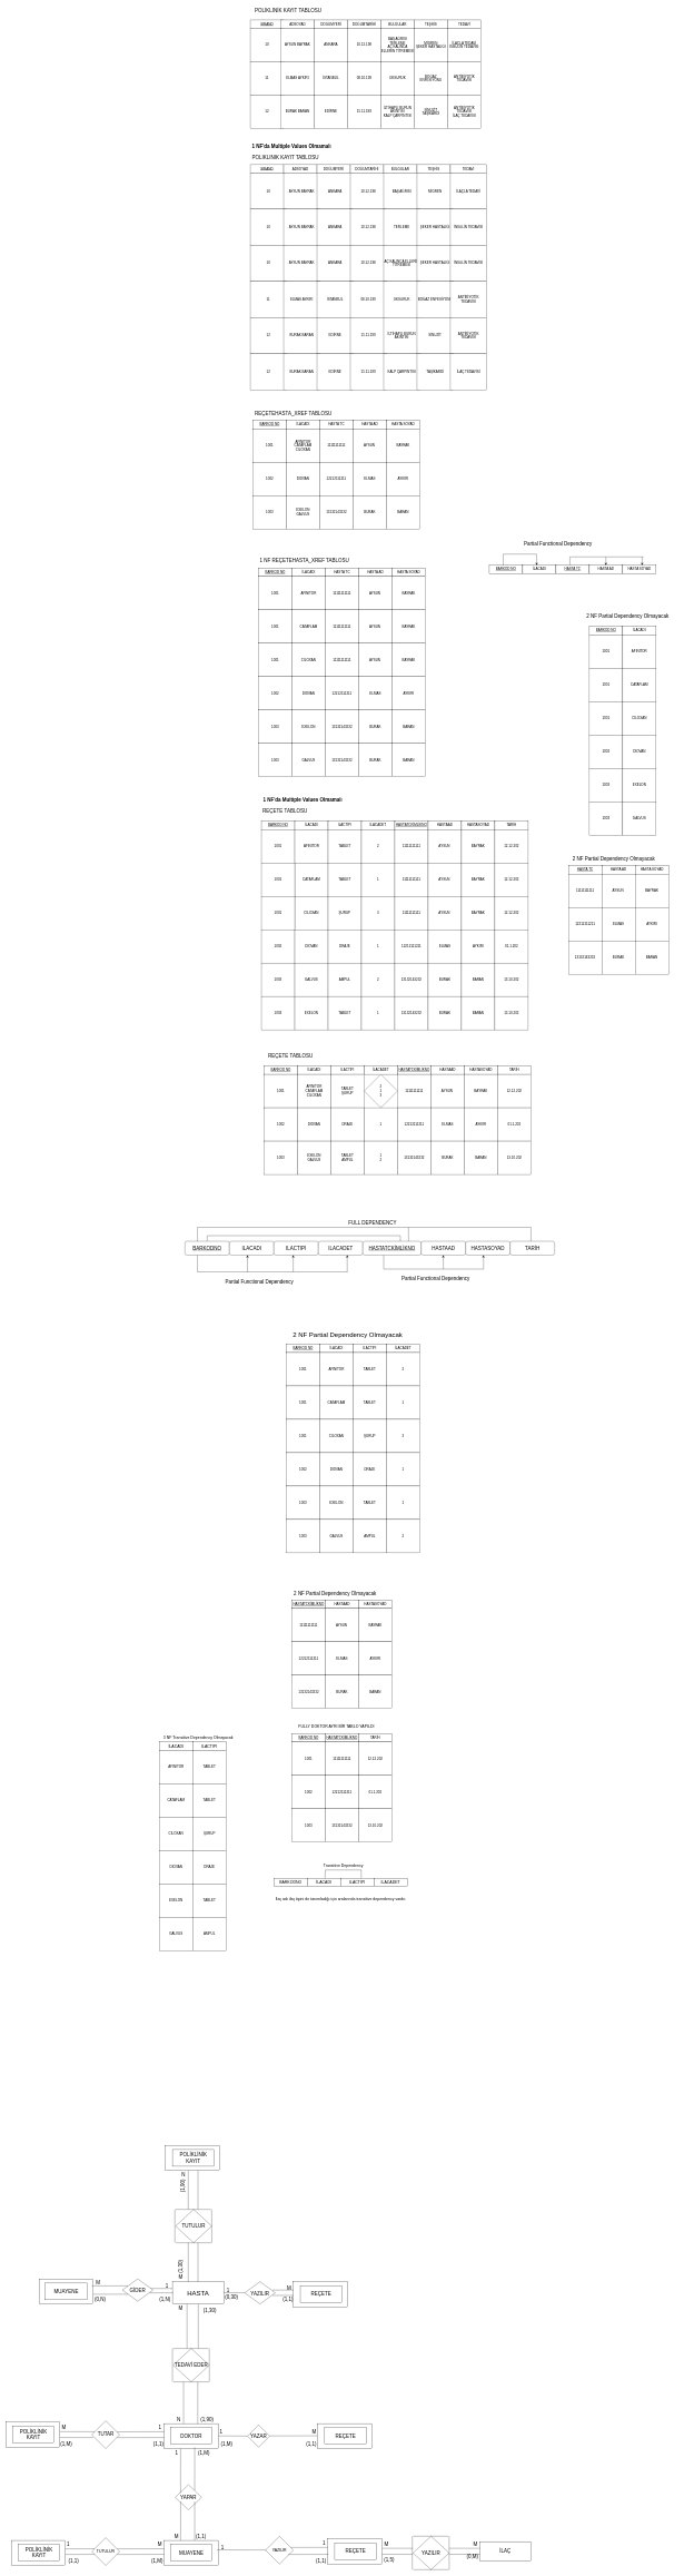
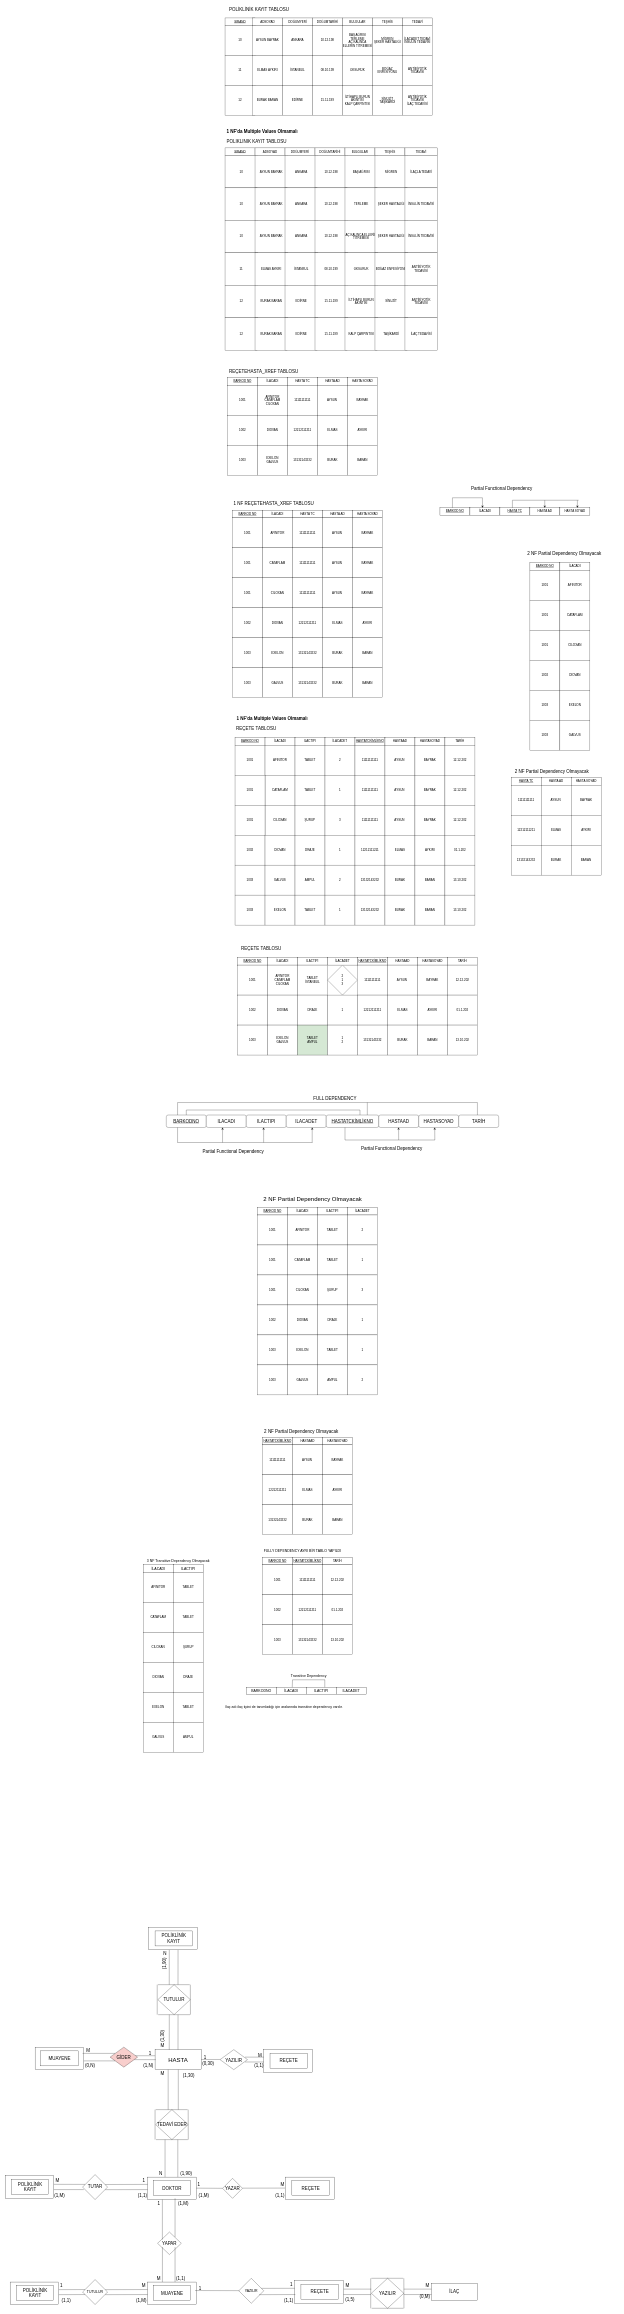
- <mxCell id="15" value="İLAÇLA TEDAVİ&lt;br&gt;İNSÜLİN TEDAVİSİ" style="whiteSpace=wrap;html=1;aspect=fixed;strokeColor=#1C1C1C;" parent="1" vertex="1"><mxGeometry x="1610" y="100" width="120" height="120" as="geometry" /></mxCell>
+ <mxCell id="15" value="İLACADET TEDAVİ&lt;br&gt;İNSÜLİN TEDAVİSİ" style="whiteSpace=wrap;html=1;aspect=fixed;strokeColor=#1C1C1C;" parent="1" vertex="1"><mxGeometry x="1610" y="100" width="120" height="120" as="geometry" /></mxCell>
- <mxCell id="200" value="TABLET&lt;br&gt;ŞURUP" style="whiteSpace=wrap;html=1;aspect=fixed;strokeColor=#1C1C1C;" parent="1" vertex="1"><mxGeometry x="1190" y="3860" width="120" height="120" as="geometry" /></mxCell>
+ <mxCell id="200" value="TABLET&lt;br&gt;İSTANBUL" style="whiteSpace=wrap;html=1;aspect=fixed;strokeColor=#1C1C1C;" parent="1" vertex="1"><mxGeometry x="1190" y="3860" width="120" height="120" as="geometry" /></mxCell>
- <mxCell id="224" value="TABLET&lt;br&gt;AMPUL" style="whiteSpace=wrap;html=1;aspect=fixed;strokeColor=#1C1C1C;" parent="1" vertex="1"><mxGeometry x="1190" y="4100" width="120" height="120" as="geometry" /></mxCell>
+ <mxCell id="224" value="TABLET&lt;br&gt;AMPUL" style="whiteSpace=wrap;html=1;aspect=fixed;strokeColor=#1C1C1C;fillColor=#d5e8d4;" parent="1" vertex="1"><mxGeometry x="1190" y="4100" width="120" height="120" as="geometry" /></mxCell>
- <mxCell id="309" value="&lt;font style=&quot;font-size: 14px;&quot;&gt;FULLY DOKTOR AYRI BİR TABLO YAPILDI&lt;/font&gt;" style="text;html=1;strokeColor=none;fillColor=none;align=center;verticalAlign=middle;whiteSpace=wrap;rounded=0;fontSize=18;" vertex="1" parent="1"><mxGeometry x="998.12" y="6190" width="423.75" height="30" as="geometry" /></mxCell>
+ <mxCell id="309" value="&lt;font style=&quot;font-size: 14px;&quot;&gt;FULLY DEPENDENCY AYRI BİR TABLO YAPILDI&lt;/font&gt;" style="text;html=1;strokeColor=none;fillColor=none;align=center;verticalAlign=middle;whiteSpace=wrap;rounded=0;fontSize=18;" vertex="1" parent="1"><mxGeometry x="998.12" y="6190" width="423.75" height="30" as="geometry" /></mxCell>
- <mxCell id="318" value="İlaç adı ilaç tipini de tanımladığı için aralarında transitive dependency vardır." style="text;strokeColor=none;fillColor=none;align=left;verticalAlign=middle;spacingLeft=4;spacingRight=4;overflow=hidden;points=[[0,0.5],[1,0.5]];portConstraint=eastwest;rotatable=0;whiteSpace=wrap;html=1;fontSize=14;" vertex="1" parent="1"><mxGeometry x="985" y="6810" width="545" height="30" as="geometry" /></mxCell>
+ <mxCell id="318" value="İlaç adı ilaç tipini de tanımladığı için aralarında transitive dependency vardır." style="text;strokeColor=none;fillColor=none;align=left;verticalAlign=middle;spacingLeft=4;spacingRight=4;overflow=hidden;points=[[0,0.5],[1,0.5]];portConstraint=eastwest;rotatable=0;whiteSpace=wrap;html=1;fontSize=14;" vertex="1" parent="1"><mxGeometry x="895" y="6815" width="545" height="30" as="geometry" /></mxCell>
- <mxCell id="405" value="&lt;span style=&quot;font-size: 18px;&quot;&gt;GİDER&lt;/span&gt;" style="rhombus;whiteSpace=wrap;html=1;fontSize=24;" vertex="1" parent="1"><mxGeometry x="440" y="8190" width="110" height="80" as="geometry" /></mxCell>
+ <mxCell id="405" value="&lt;span style=&quot;font-size: 18px;&quot;&gt;GİDER&lt;/span&gt;" style="rhombus;whiteSpace=wrap;html=1;fontSize=24;fillColor=#f8cecc;" vertex="1" parent="1"><mxGeometry x="440" y="8190" width="110" height="80" as="geometry" /></mxCell>
